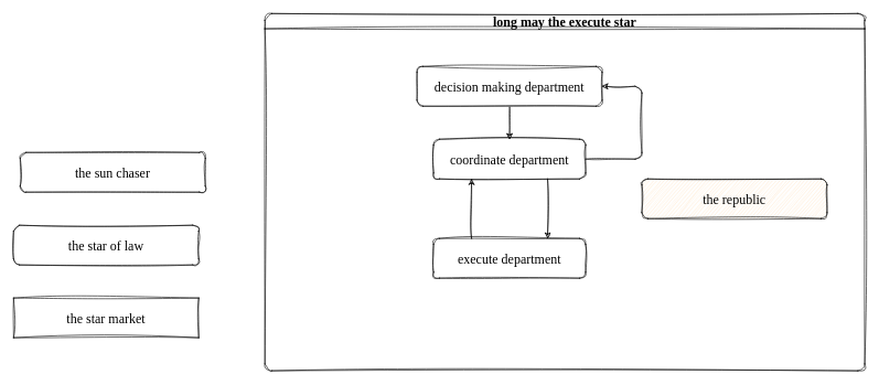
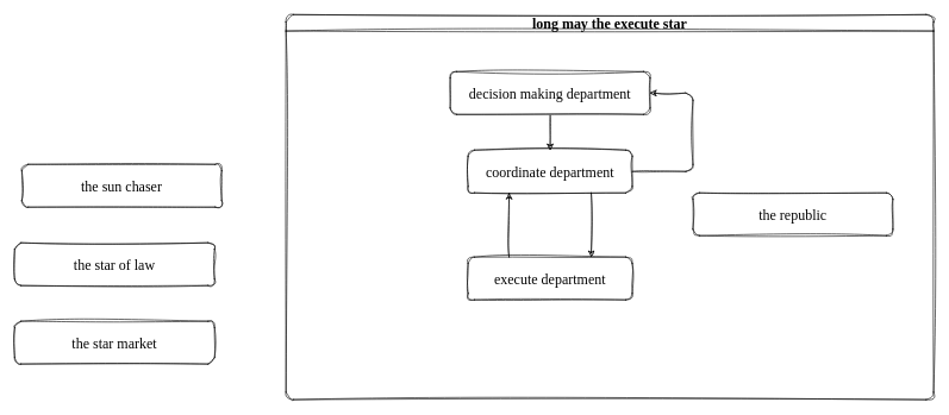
- <mxCell id="10" value="the republic" style="whiteSpace=wrap;html=1;align=center;treeFolding=1;treeMoving=1;newEdgeStyle={&quot;edgeStyle&quot;:&quot;elbowEdgeStyle&quot;,&quot;startArrow&quot;:&quot;none&quot;,&quot;endArrow&quot;:&quot;none&quot;};sketch=1;hachureGap=4;jiggle=2;curveFitting=1;fontFamily=Architects Daughter;fontSource=https%3A%2F%2Ffonts.googleapis.com%2Fcss%3Ffamily%3DArchitects%2BDaughter;fontSize=20;rounded=1;fillColor=#ffe6cc;" parent="2" vertex="1"><mxGeometry x="570" y="250" width="280" height="60" as="geometry" /></mxCell>
+ <mxCell id="10" value="the republic" style="whiteSpace=wrap;html=1;align=center;treeFolding=1;treeMoving=1;newEdgeStyle={&quot;edgeStyle&quot;:&quot;elbowEdgeStyle&quot;,&quot;startArrow&quot;:&quot;none&quot;,&quot;endArrow&quot;:&quot;none&quot;};sketch=1;hachureGap=4;jiggle=2;curveFitting=1;fontFamily=Architects Daughter;fontSource=https%3A%2F%2Ffonts.googleapis.com%2Fcss%3Ffamily%3DArchitects%2BDaughter;fontSize=20;rounded=1;" parent="2" vertex="1"><mxGeometry x="570" y="250" width="280" height="60" as="geometry" /></mxCell>
- <mxCell id="13" value="the star market" style="whiteSpace=wrap;html=1;align=center;treeFolding=1;treeMoving=1;newEdgeStyle={&quot;edgeStyle&quot;:&quot;elbowEdgeStyle&quot;,&quot;startArrow&quot;:&quot;none&quot;,&quot;endArrow&quot;:&quot;none&quot;};sketch=1;hachureGap=4;jiggle=2;curveFitting=1;fontFamily=Architects Daughter;fontSource=https%3A%2F%2Ffonts.googleapis.com%2Fcss%3Ffamily%3DArchitects%2BDaughter;fontSize=20;rounded=0;" vertex="1" parent="1"><mxGeometry x="20" y="450" width="280" height="60" as="geometry" /></mxCell>
+ <mxCell id="13" value="the star market" style="whiteSpace=wrap;html=1;align=center;treeFolding=1;treeMoving=1;newEdgeStyle={&quot;edgeStyle&quot;:&quot;elbowEdgeStyle&quot;,&quot;startArrow&quot;:&quot;none&quot;,&quot;endArrow&quot;:&quot;none&quot;};sketch=1;hachureGap=4;jiggle=2;curveFitting=1;fontFamily=Architects Daughter;fontSource=https%3A%2F%2Ffonts.googleapis.com%2Fcss%3Ffamily%3DArchitects%2BDaughter;fontSize=20;rounded=1;" vertex="1" parent="1"><mxGeometry x="20" y="450" width="280" height="60" as="geometry" /></mxCell>
